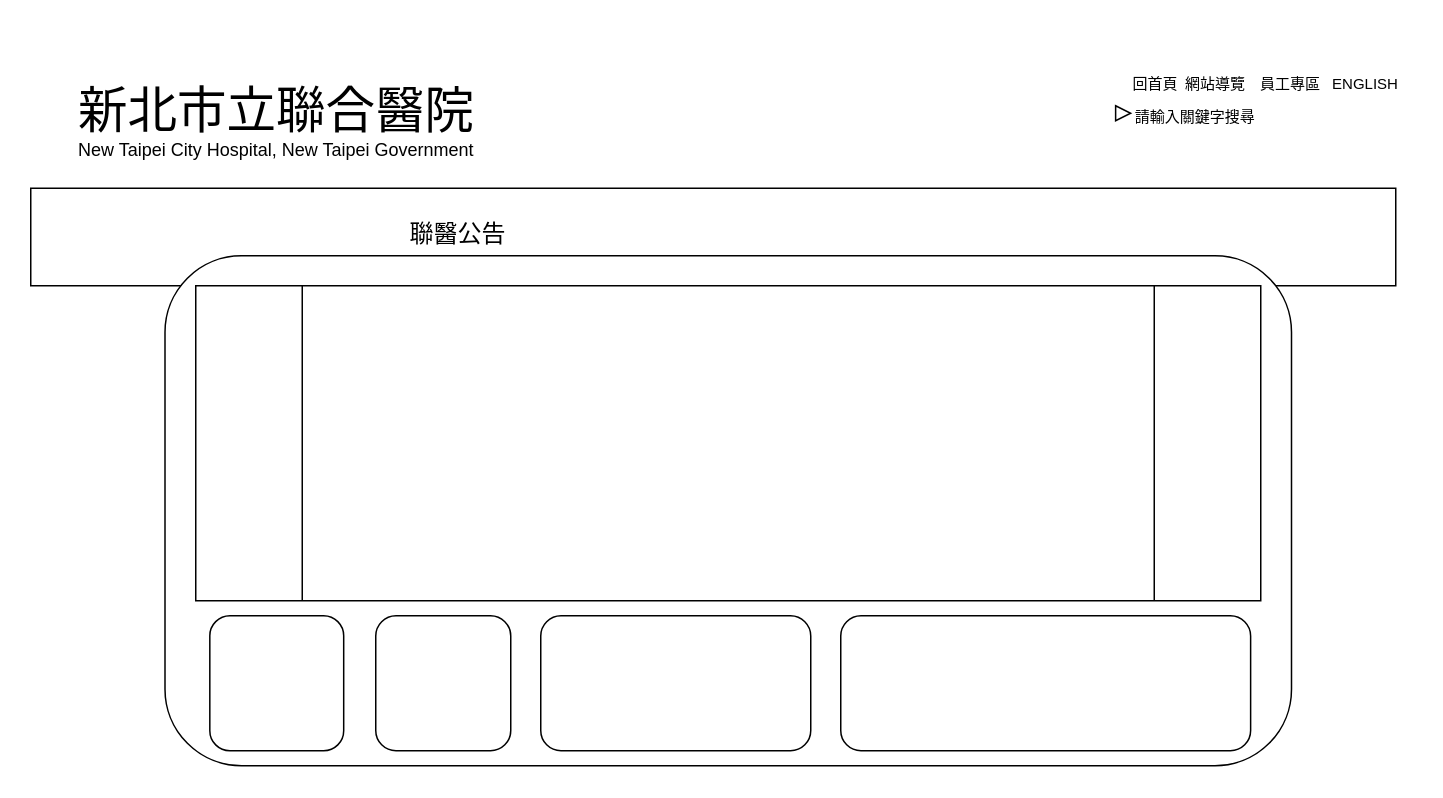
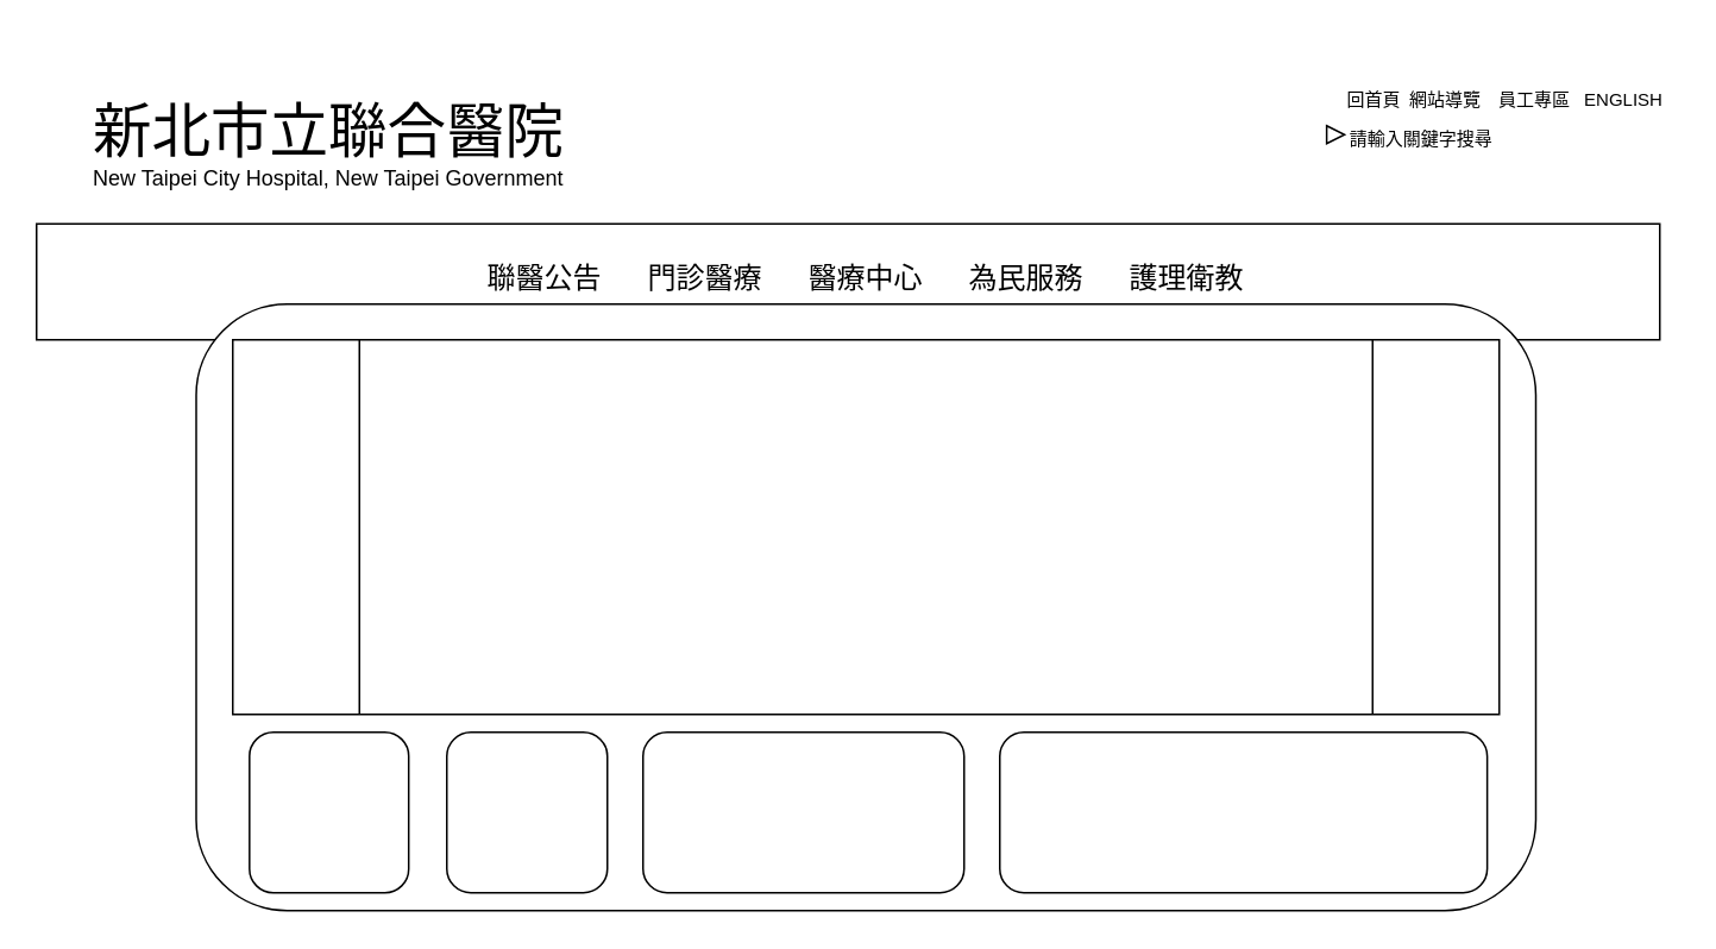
+ <mxCell id="10" value="門診醫療" style="text;html=1;strokeColor=none;fillColor=none;align=center;verticalAlign=middle;whiteSpace=wrap;rounded=0;fontSize=16;" vertex="1" parent="1"><mxGeometry x="350" y="140" width="90" height="30" as="geometry" /></mxCell>
+ <mxCell id="11" value="醫療中心" style="text;html=1;strokeColor=none;fillColor=none;align=center;verticalAlign=middle;whiteSpace=wrap;rounded=0;fontSize=16;" vertex="1" parent="1"><mxGeometry x="440" y="140" width="90" height="30" as="geometry" /></mxCell>
+ <mxCell id="12" value="為民服務" style="text;html=1;strokeColor=none;fillColor=none;align=center;verticalAlign=middle;whiteSpace=wrap;rounded=0;fontSize=16;" vertex="1" parent="1"><mxGeometry x="530" y="140" width="90" height="30" as="geometry" /></mxCell>
+ <mxCell id="13" value="護理衛教" style="text;html=1;strokeColor=none;fillColor=none;align=center;verticalAlign=middle;whiteSpace=wrap;rounded=0;fontSize=16;" vertex="1" parent="1"><mxGeometry x="620" y="140" width="90" height="30" as="geometry" /></mxCell>
